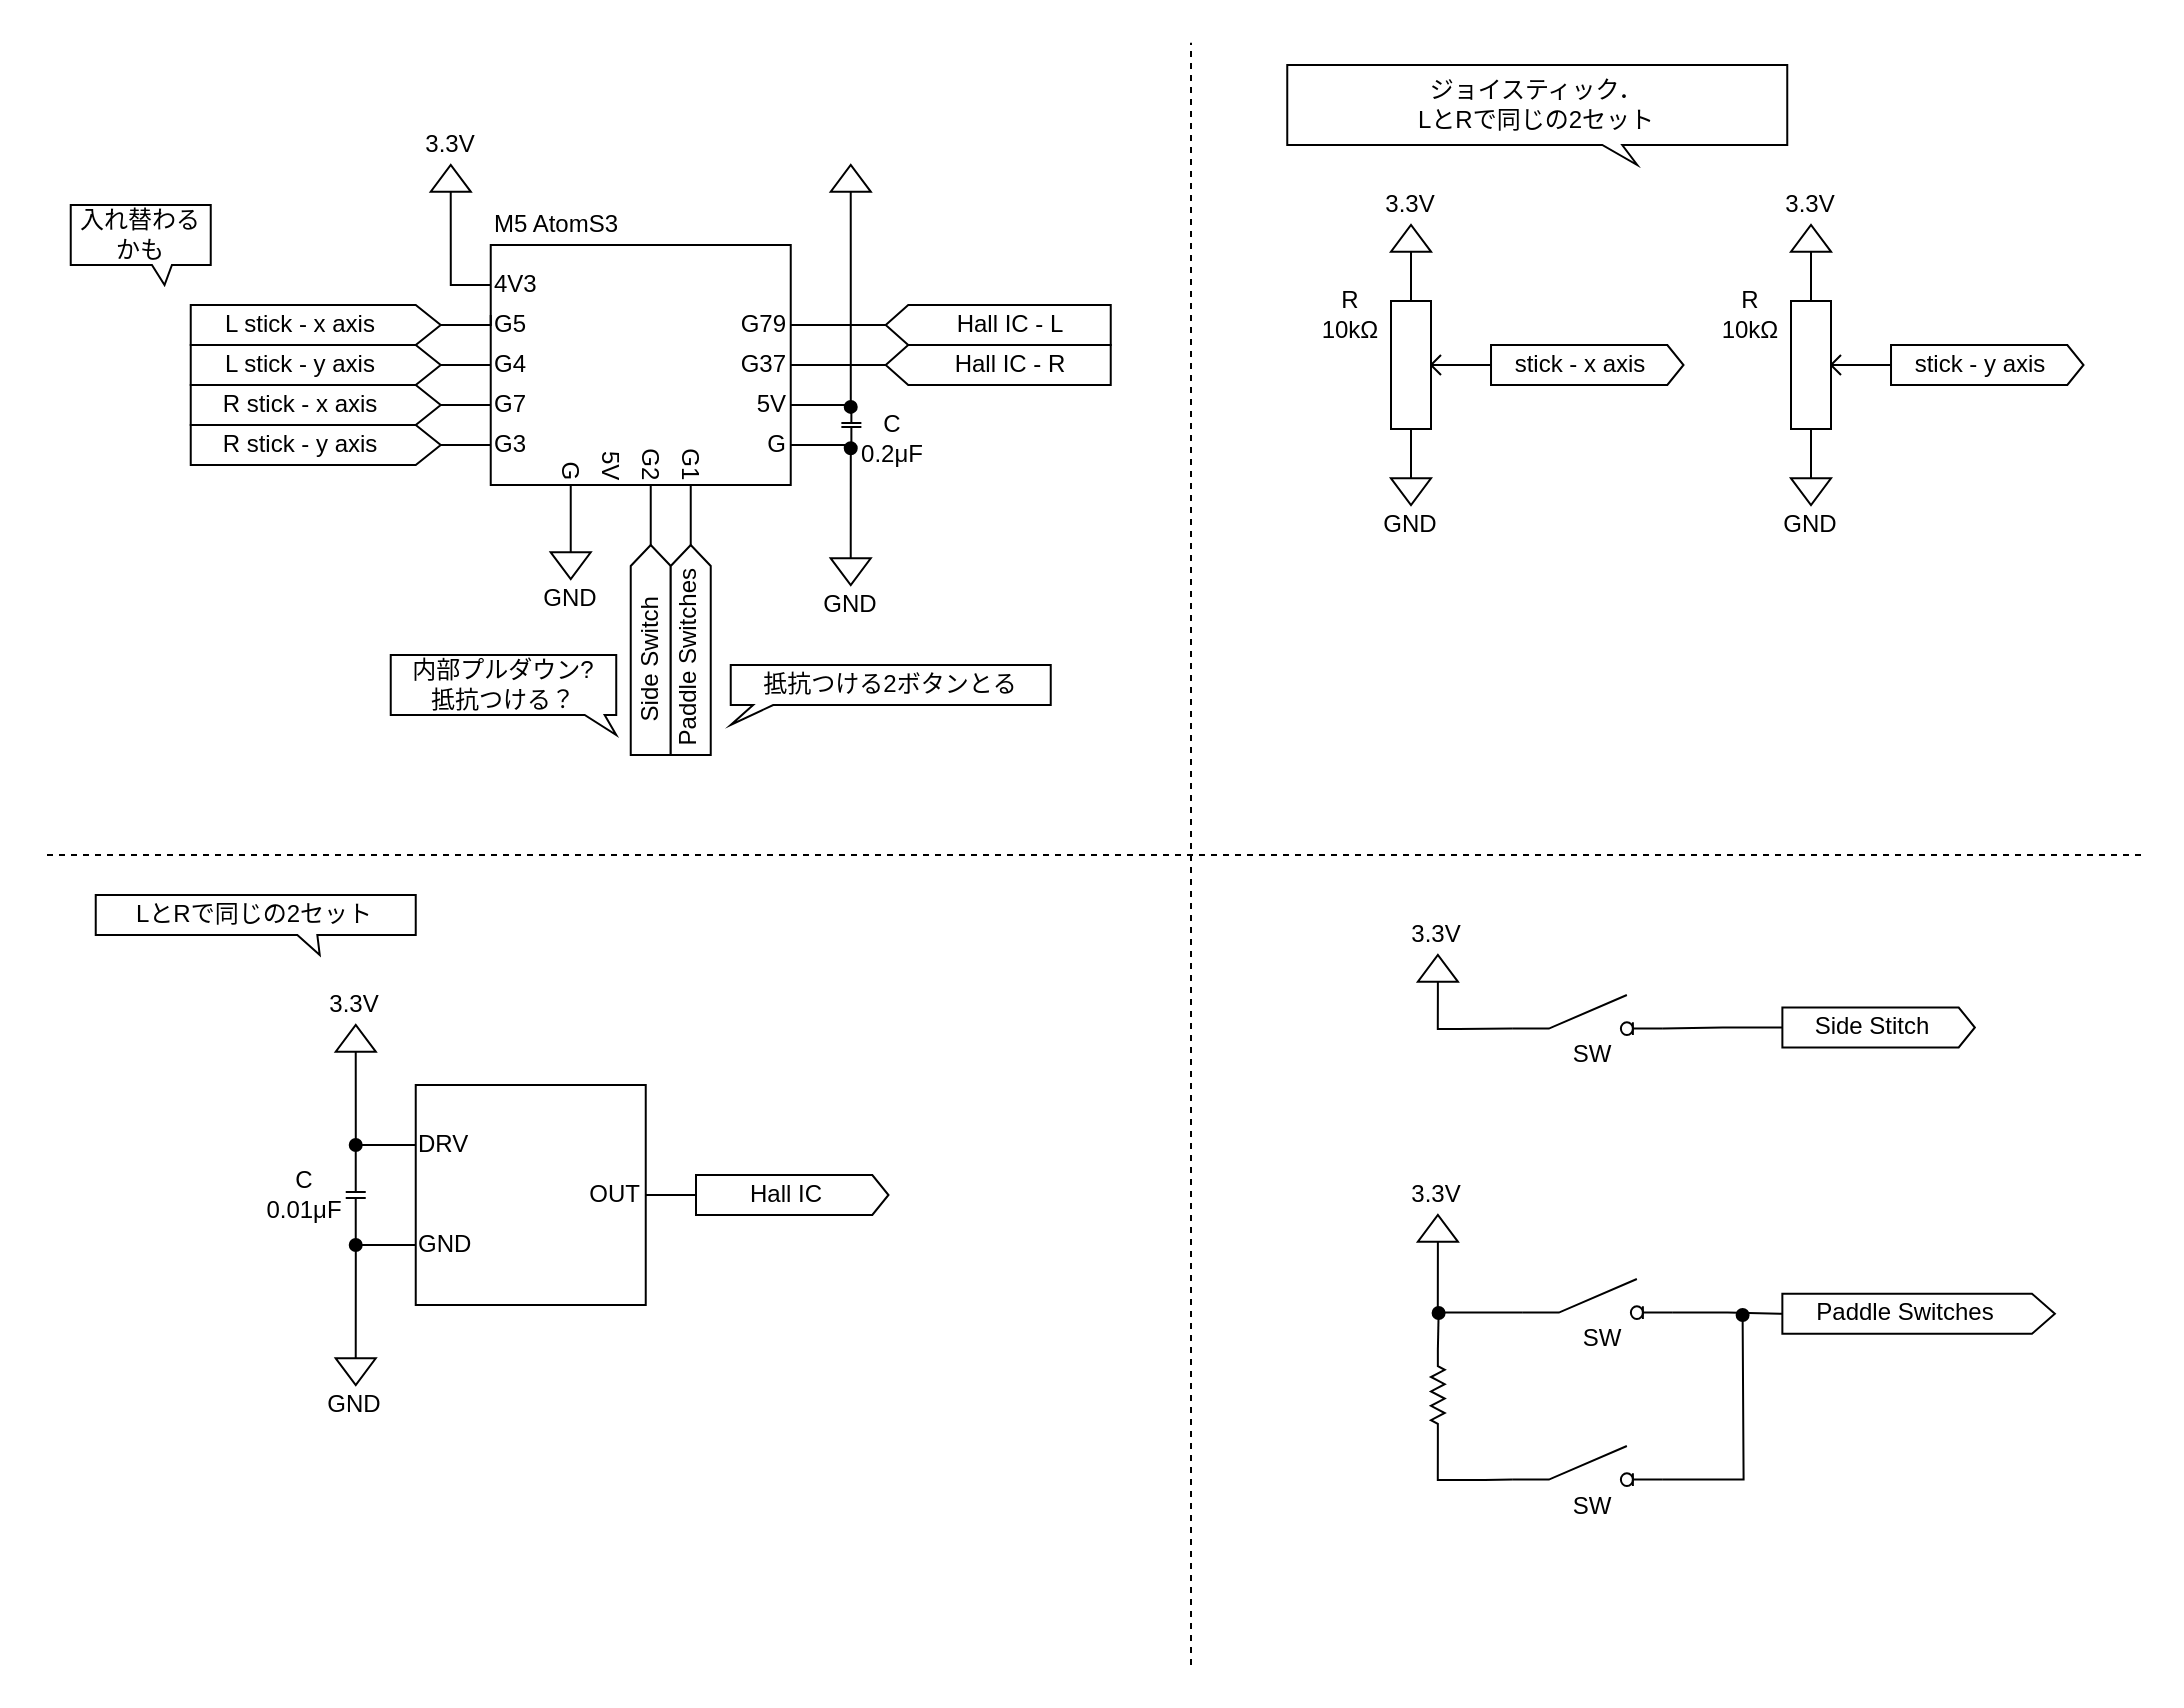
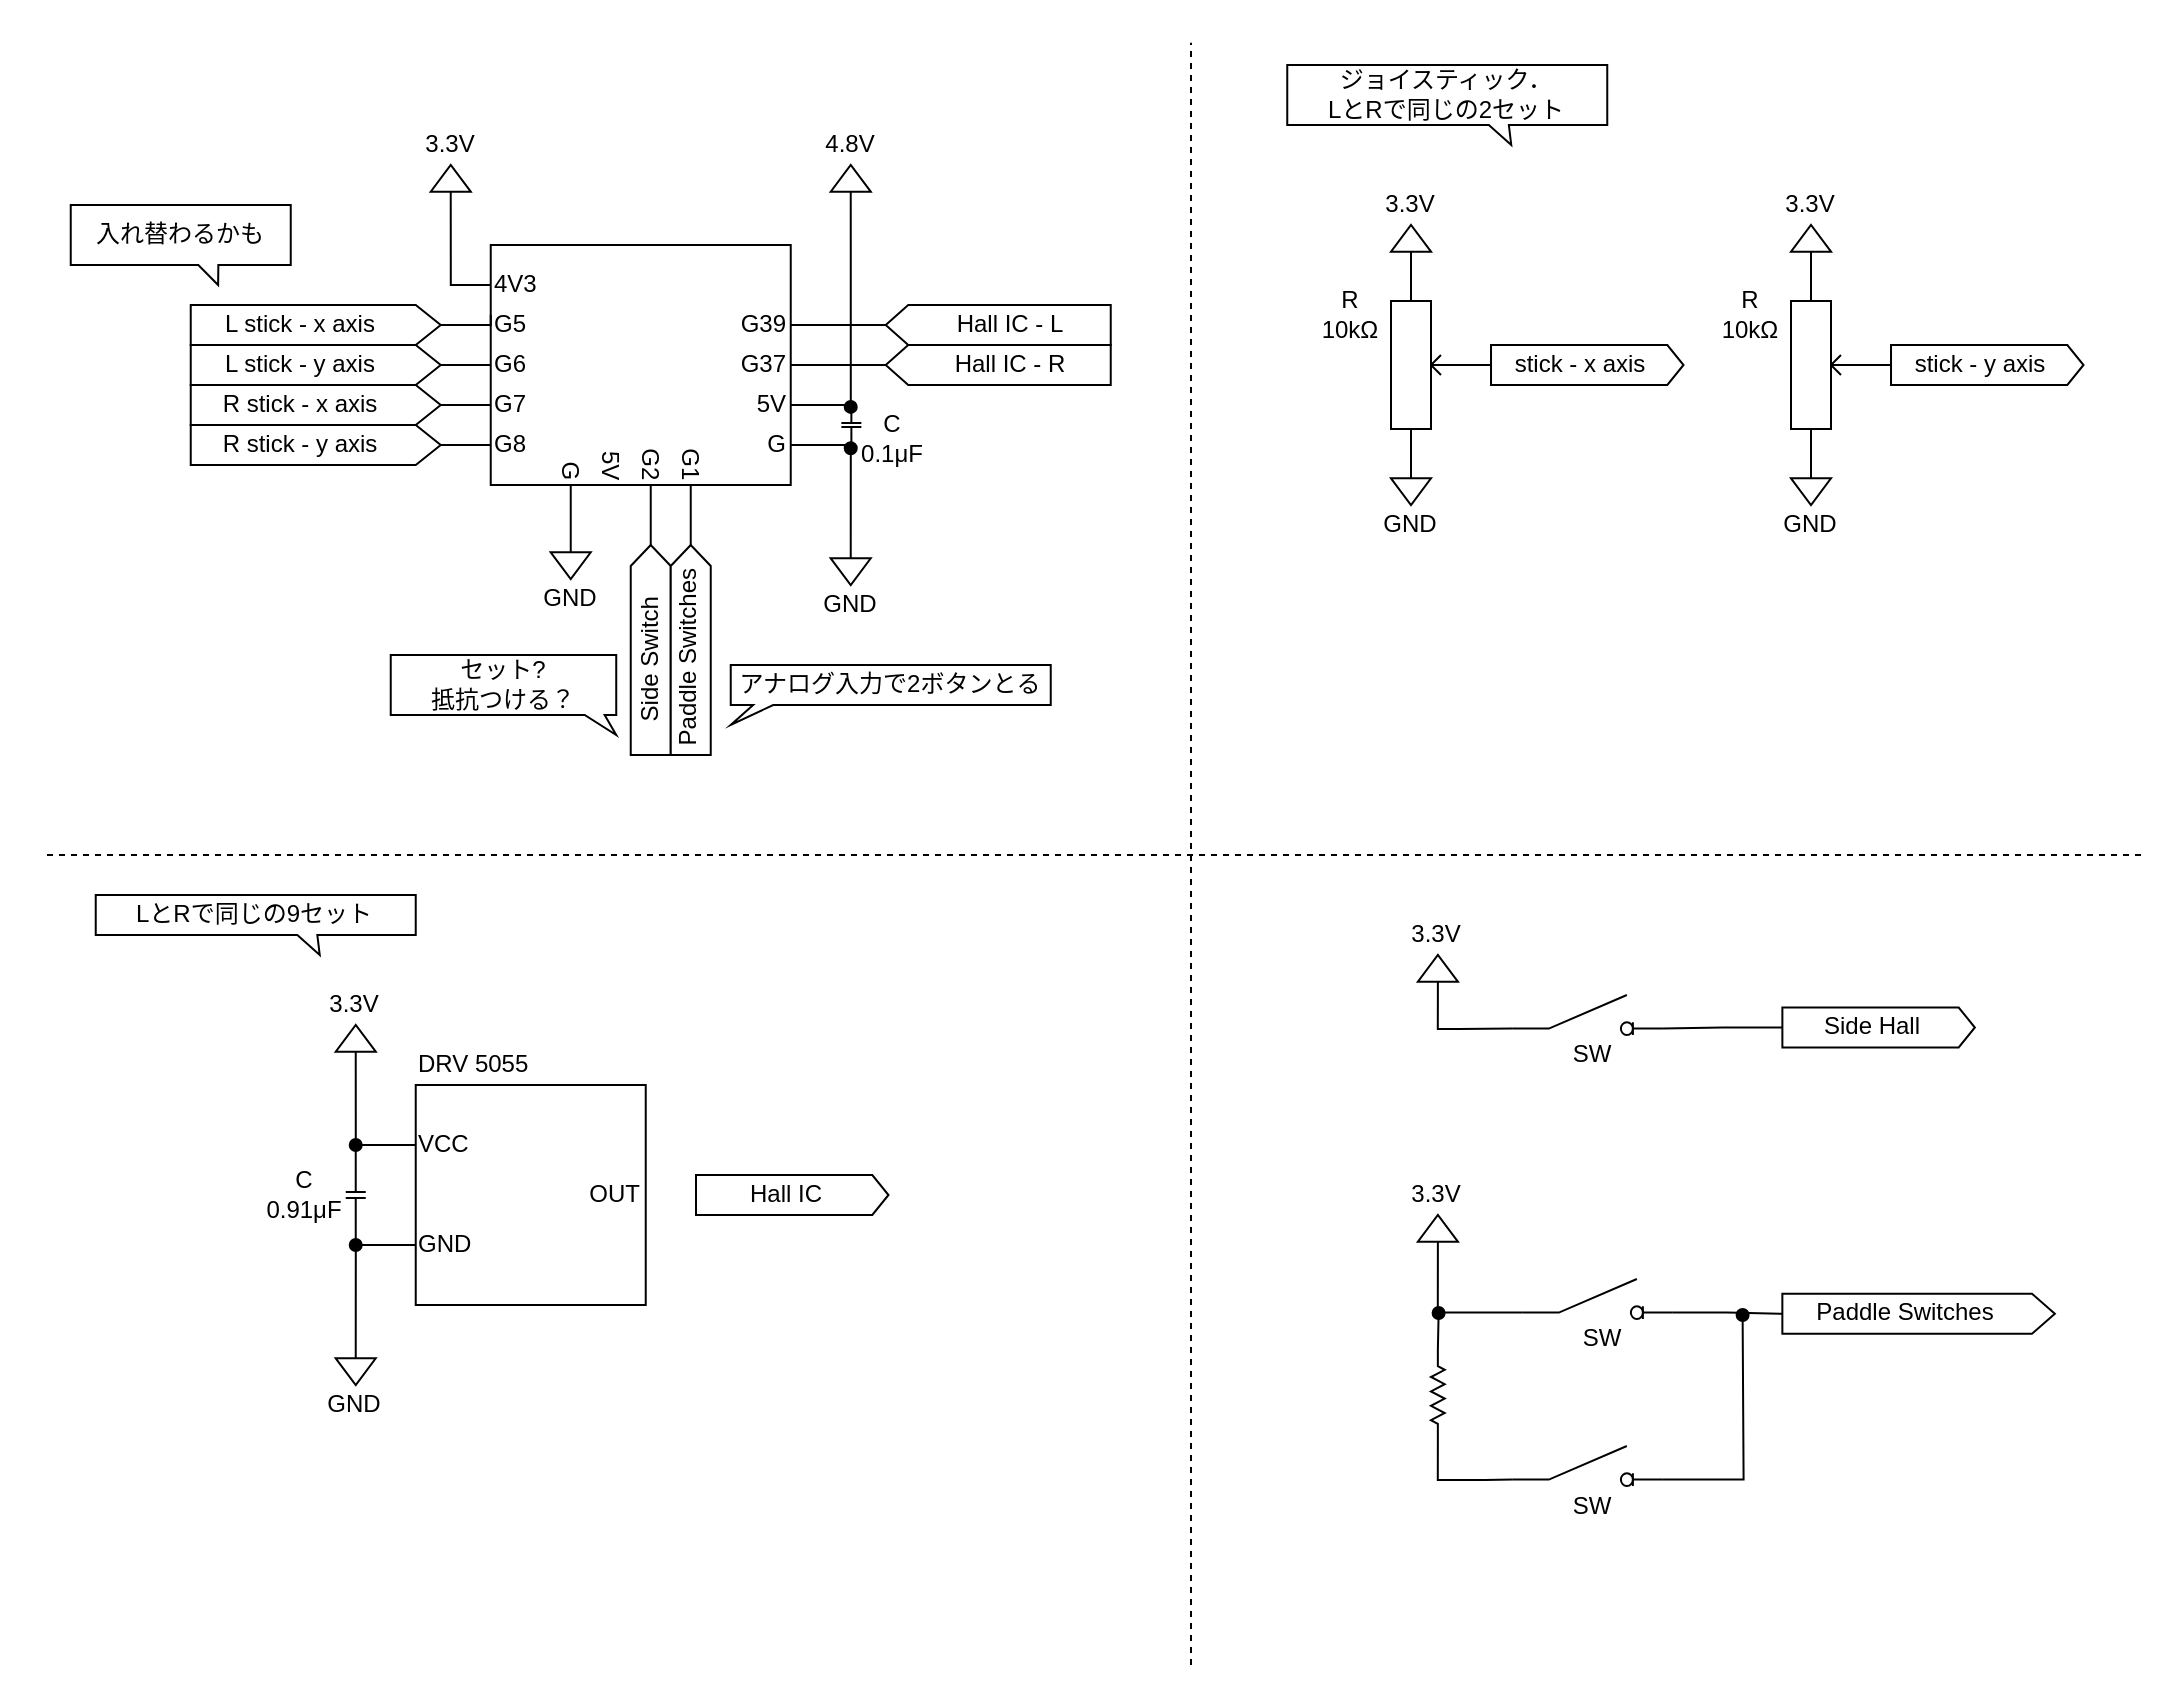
- <mxCell id="70" value="&lt;div&gt;ジョイスティック．&lt;/div&gt;LとRで同じの2セット" style="shape=callout;whiteSpace=wrap;html=1;perimeter=calloutPerimeter;position2=0.7;size=10;position=0.63;base=10;" vertex="1" parent="1"><mxGeometry x="643.13" y="32" width="250" height="50" as="geometry" /></mxCell>
+ <mxCell id="70" value="&lt;div&gt;ジョイスティック．&lt;/div&gt;LとRで同じの2セット" style="shape=callout;whiteSpace=wrap;html=1;perimeter=calloutPerimeter;position2=0.7;size=10;position=0.63;base=10;" vertex="1" parent="1"><mxGeometry x="643.13" y="32" width="160" height="40" as="geometry" /></mxCell>
+ <mxCell id="18" value="4.8V" style="text;html=1;align=center;verticalAlign=middle;whiteSpace=wrap;rounded=0;" vertex="1" parent="1"><mxGeometry x="394.87" y="62" width="60" height="20" as="geometry" /></mxCell>
- <mxCell id="73" value="M5 AtomS3" style="text;html=1;align=left;verticalAlign=middle;whiteSpace=wrap;rounded=0;" vertex="1" parent="1"><mxGeometry x="244.87" y="102" width="70" height="20" as="geometry" /></mxCell>
- <mxCell id="40" value="入れ替わるかも" style="shape=callout;whiteSpace=wrap;html=1;perimeter=calloutPerimeter;position2=0.67;size=10;position=0.58;base=10;" vertex="1" parent="1"><mxGeometry x="34.87" y="102" width="70" height="40" as="geometry" /></mxCell>
+ <mxCell id="40" value="入れ替わるかも" style="shape=callout;whiteSpace=wrap;html=1;perimeter=calloutPerimeter;position2=0.67;size=10;position=0.58;base=10;" vertex="1" parent="1"><mxGeometry x="34.87" y="102" width="110" height="40" as="geometry" /></mxCell>
- <mxCell id="3" value="G79" style="text;html=1;align=right;verticalAlign=middle;whiteSpace=wrap;rounded=0;" vertex="1" parent="1"><mxGeometry x="334.87" y="152" width="60" height="20" as="geometry" /></mxCell>
+ <mxCell id="3" value="G39" style="text;html=1;align=right;verticalAlign=middle;whiteSpace=wrap;rounded=0;" vertex="1" parent="1"><mxGeometry x="334.87" y="152" width="60" height="20" as="geometry" /></mxCell>
- <mxCell id="9" value="G4" style="text;html=1;align=left;verticalAlign=middle;whiteSpace=wrap;rounded=0;" vertex="1" parent="1"><mxGeometry x="244.87" y="172" width="60" height="20" as="geometry" /></mxCell>
+ <mxCell id="9" value="G6" style="text;html=1;align=left;verticalAlign=middle;whiteSpace=wrap;rounded=0;" vertex="1" parent="1"><mxGeometry x="244.87" y="172" width="60" height="20" as="geometry" /></mxCell>
- <mxCell id="74" value="C&lt;div&gt;0.2μF&lt;/div&gt;" style="text;html=1;align=center;verticalAlign=middle;whiteSpace=wrap;rounded=0;" vertex="1" parent="1"><mxGeometry x="425.87" y="204" width="40" height="30" as="geometry" /></mxCell>
+ <mxCell id="74" value="C&lt;div&gt;0.1μF&lt;/div&gt;" style="text;html=1;align=center;verticalAlign=middle;whiteSpace=wrap;rounded=0;" vertex="1" parent="1"><mxGeometry x="425.87" y="204" width="40" height="30" as="geometry" /></mxCell>
- <mxCell id="11" value="G3" style="text;html=1;align=left;verticalAlign=middle;whiteSpace=wrap;rounded=0;" vertex="1" parent="1"><mxGeometry x="244.87" y="212" width="60" height="20" as="geometry" /></mxCell>
+ <mxCell id="11" value="G8" style="text;html=1;align=left;verticalAlign=middle;whiteSpace=wrap;rounded=0;" vertex="1" parent="1"><mxGeometry x="244.87" y="212" width="60" height="20" as="geometry" /></mxCell>
- <mxCell id="106" value="内部プルダウン?&lt;div&gt;抵抗つける？&lt;/div&gt;" style="shape=callout;whiteSpace=wrap;html=1;perimeter=calloutPerimeter;position2=1;size=10;position=0.86;base=10;" vertex="1" parent="1"><mxGeometry x="194.87" y="327" width="112.75" height="40" as="geometry" /></mxCell>
+ <mxCell id="106" value="セット?&lt;div&gt;抵抗つける？&lt;/div&gt;" style="shape=callout;whiteSpace=wrap;html=1;perimeter=calloutPerimeter;position2=1;size=10;position=0.86;base=10;" vertex="1" parent="1"><mxGeometry x="194.87" y="327" width="112.75" height="40" as="geometry" /></mxCell>
- <mxCell id="53" value="抵抗つける2ボタンとる" style="shape=callout;whiteSpace=wrap;html=1;perimeter=calloutPerimeter;position2=0;size=10;position=0.07;base=10;" vertex="1" parent="1"><mxGeometry x="364.87" y="332" width="160" height="30" as="geometry" /></mxCell>
+ <mxCell id="53" value="アナログ入力で2ボタンとる" style="shape=callout;whiteSpace=wrap;html=1;perimeter=calloutPerimeter;position2=0;size=10;position=0.07;base=10;" vertex="1" parent="1"><mxGeometry x="364.87" y="332" width="160" height="30" as="geometry" /></mxCell>
- <mxCell id="98" value="LとRで同じの2セット" style="shape=callout;whiteSpace=wrap;html=1;perimeter=calloutPerimeter;position2=0.7;size=10;position=0.63;base=10;" vertex="1" parent="1"><mxGeometry x="47.37" y="447" width="160" height="30" as="geometry" /></mxCell>
+ <mxCell id="98" value="LとRで同じの9セット" style="shape=callout;whiteSpace=wrap;html=1;perimeter=calloutPerimeter;position2=0.7;size=10;position=0.63;base=10;" vertex="1" parent="1"><mxGeometry x="47.37" y="447" width="160" height="30" as="geometry" /></mxCell>
- <mxCell id="105" value="Side Stitch" style="text;html=1;align=center;verticalAlign=middle;whiteSpace=wrap;rounded=0;" vertex="1" parent="1"><mxGeometry x="890.81" y="503.25" width="90" height="20" as="geometry" /></mxCell>
+ <mxCell id="105" value="Side Hall" style="text;html=1;align=center;verticalAlign=middle;whiteSpace=wrap;rounded=0;" vertex="1" parent="1"><mxGeometry x="890.81" y="503.25" width="90" height="20" as="geometry" /></mxCell>
+ <mxCell id="78" value="DRV 5055" style="text;html=1;align=left;verticalAlign=middle;whiteSpace=wrap;rounded=0;" vertex="1" parent="1"><mxGeometry x="207.37" y="522" width="70" height="20" as="geometry" /></mxCell>
- <mxCell id="79" value="DRV" style="text;html=1;align=left;verticalAlign=middle;whiteSpace=wrap;rounded=0;" vertex="1" parent="1"><mxGeometry x="207.37" y="562" width="60" height="20" as="geometry" /></mxCell>
+ <mxCell id="79" value="VCC" style="text;html=1;align=left;verticalAlign=middle;whiteSpace=wrap;rounded=0;" vertex="1" parent="1"><mxGeometry x="207.37" y="562" width="60" height="20" as="geometry" /></mxCell>
- <mxCell id="91" value="C&lt;div&gt;0.01μF&lt;/div&gt;" style="text;html=1;align=center;verticalAlign=middle;whiteSpace=wrap;rounded=0;" vertex="1" parent="1"><mxGeometry x="132.37" y="582" width="40" height="30" as="geometry" /></mxCell>
+ <mxCell id="91" value="C&lt;div&gt;0.91μF&lt;/div&gt;" style="text;html=1;align=center;verticalAlign=middle;whiteSpace=wrap;rounded=0;" vertex="1" parent="1"><mxGeometry x="132.37" y="582" width="40" height="30" as="geometry" /></mxCell>
- <mxCell id="93" style="edgeStyle=orthogonalEdgeStyle;rounded=0;orthogonalLoop=1;jettySize=auto;html=1;exitX=0;exitY=0.5;exitDx=0;exitDy=0;entryX=1;entryY=0.5;entryDx=0;entryDy=0;endArrow=none;endFill=0;" edge="1" parent="1" source="94" target="81"><mxGeometry relative="1" as="geometry" /></mxCell>
